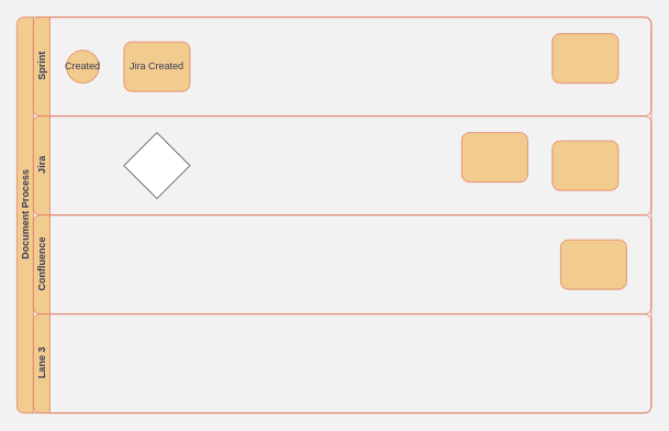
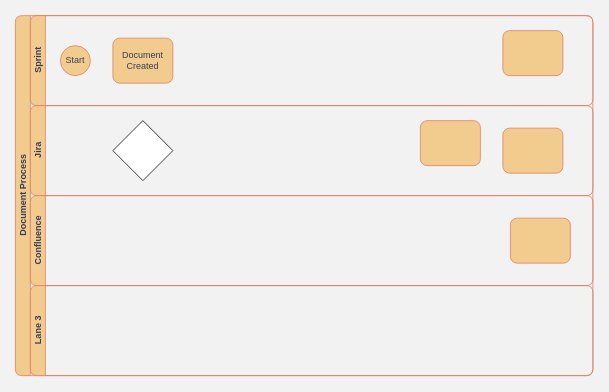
- <mxCell id="4" value="Created" style="ellipse;whiteSpace=wrap;html=1;labelBackgroundColor=none;fillColor=#F2CC8F;strokeColor=#E07A5F;fontColor=#393C56;rounded=1;" parent="3" vertex="1"><mxGeometry x="40" y="40" width="40" height="40" as="geometry" /></mxCell>
+ <mxCell id="4" value="Start" style="ellipse;whiteSpace=wrap;html=1;labelBackgroundColor=none;fillColor=#F2CC8F;strokeColor=#E07A5F;fontColor=#393C56;rounded=1;" parent="3" vertex="1"><mxGeometry x="40" y="40" width="40" height="40" as="geometry" /></mxCell>
- <mxCell id="5" value="Jira Created" style="rounded=1;whiteSpace=wrap;html=1;fontFamily=Helvetica;fontSize=12;fontColor=#393C56;align=center;labelBackgroundColor=none;fillColor=#F2CC8F;strokeColor=#E07A5F;" parent="3" vertex="1"><mxGeometry x="110" y="30" width="80" height="60" as="geometry" /></mxCell>
+ <mxCell id="5" value="Document Created" style="rounded=1;whiteSpace=wrap;html=1;fontFamily=Helvetica;fontSize=12;fontColor=#393C56;align=center;labelBackgroundColor=none;fillColor=#F2CC8F;strokeColor=#E07A5F;" parent="3" vertex="1"><mxGeometry x="110" y="30" width="80" height="60" as="geometry" /></mxCell>
